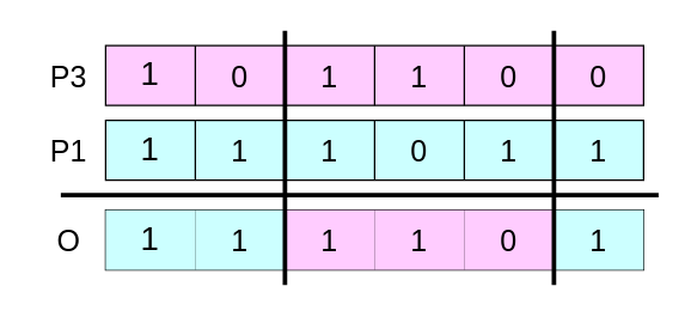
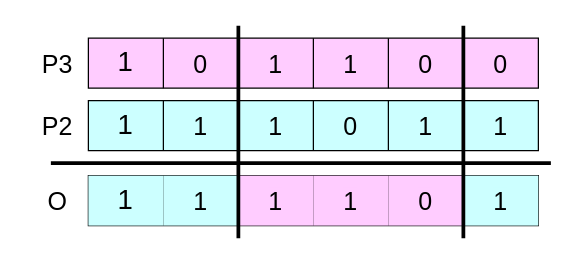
- <mxCell id="30" value="&lt;font style=&quot;font-size: 20px;&quot;&gt;P1&lt;/font&gt;" style="text;html=1;align=center;verticalAlign=middle;resizable=0;points=[];autosize=1;strokeColor=none;fillColor=none;fontSize=12;fontFamily=Helvetica;fontColor=default;" vertex="1" parent="1"><mxGeometry x="20" y="80" width="50" height="40" as="geometry" /></mxCell>
+ <mxCell id="30" value="&lt;font style=&quot;font-size: 20px;&quot;&gt;P2&lt;/font&gt;" style="text;html=1;align=center;verticalAlign=middle;resizable=0;points=[];autosize=1;strokeColor=none;fillColor=none;fontSize=12;fontFamily=Helvetica;fontColor=default;" vertex="1" parent="1"><mxGeometry x="20" y="80" width="50" height="40" as="geometry" /></mxCell>
